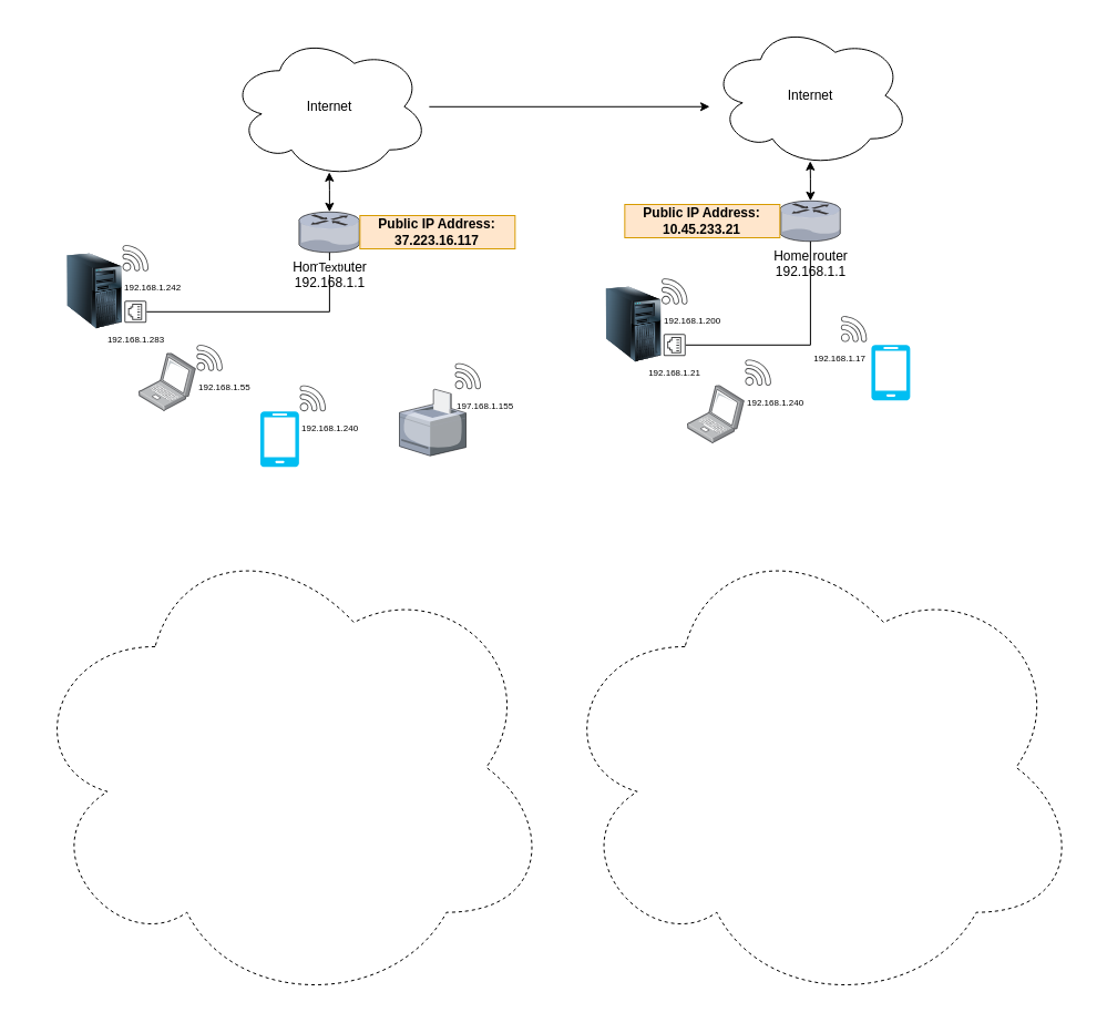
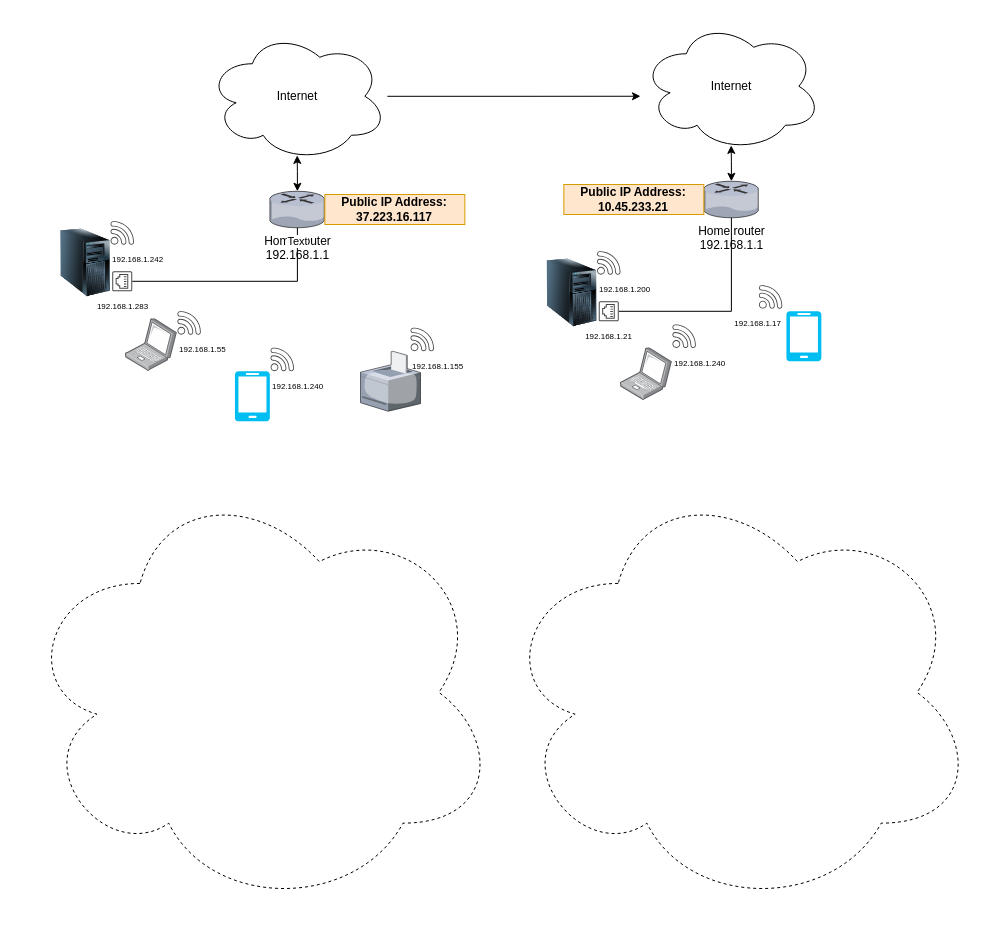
- <mxCell id="16" value="&lt;font style=&quot;font-size: 8px;&quot;&gt;197.168.1.155&lt;/font&gt;" style="sketch=0;pointerEvents=1;shadow=0;dashed=0;html=1;strokeColor=none;fillColor=#434445;aspect=fixed;labelPosition=center;verticalLabelPosition=bottom;verticalAlign=top;align=left;outlineConnect=0;shape=mxgraph.vvd.wi_fi;" parent="1" vertex="1"><mxGeometry x="410" y="327.25" width="23.5" height="23.5" as="geometry" /></mxCell>
+ <mxCell id="16" value="&lt;font style=&quot;font-size: 8px;&quot;&gt;192.168.1.155&lt;/font&gt;" style="sketch=0;pointerEvents=1;shadow=0;dashed=0;html=1;strokeColor=none;fillColor=#434445;aspect=fixed;labelPosition=center;verticalLabelPosition=bottom;verticalAlign=top;align=left;outlineConnect=0;shape=mxgraph.vvd.wi_fi;" parent="1" vertex="1"><mxGeometry x="410" y="327.25" width="23.5" height="23.5" as="geometry" /></mxCell>
